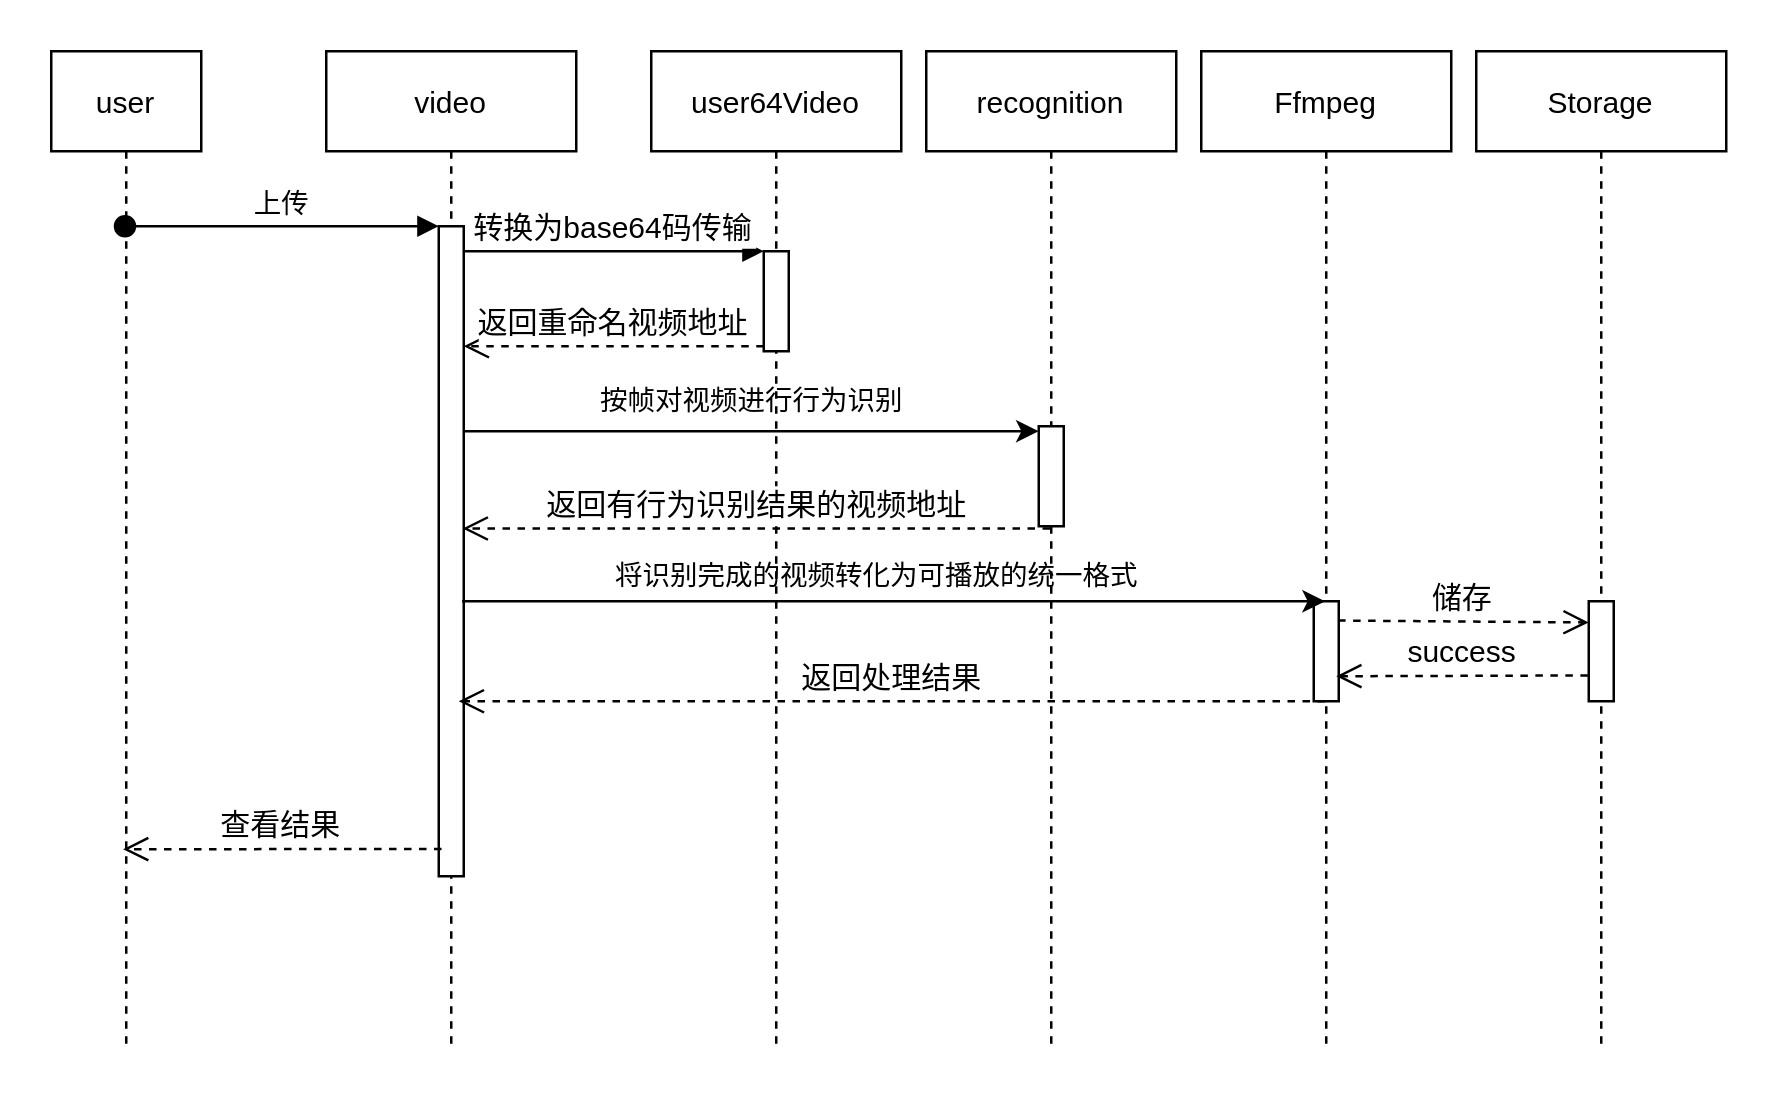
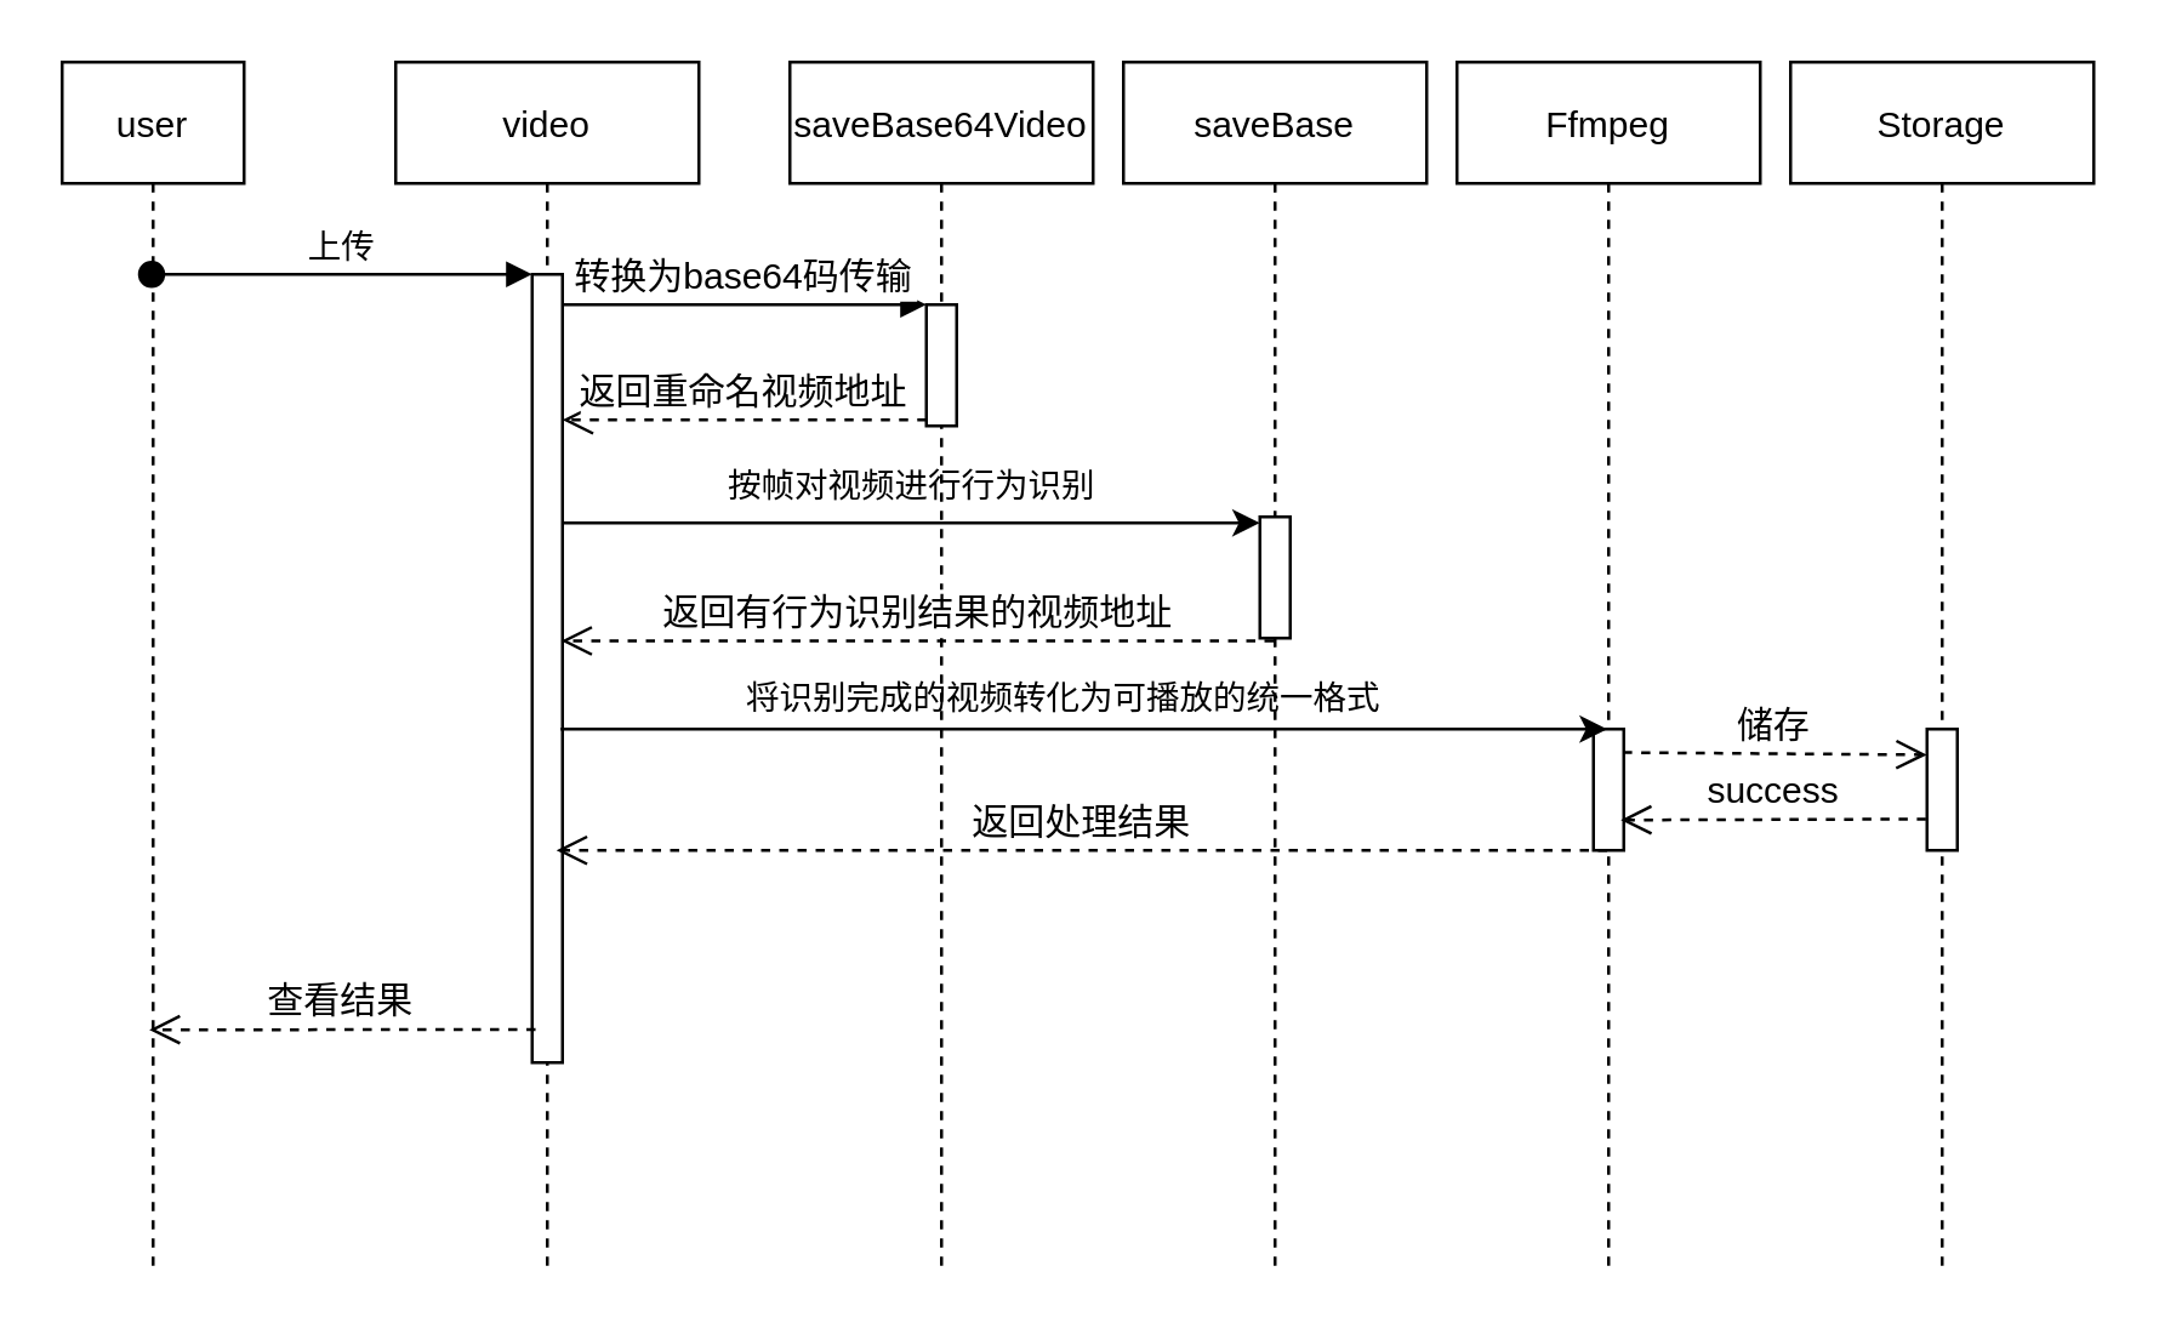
- <mxCell id="4" value="user64Video" style="shape=umlLifeline;perimeter=lifelinePerimeter;container=1;collapsible=0;recursiveResize=0;rounded=0;shadow=0;strokeWidth=1;" parent="1" vertex="1"><mxGeometry x="260" y="20" width="100" height="400" as="geometry" /></mxCell>
+ <mxCell id="4" value="saveBase64Video" style="shape=umlLifeline;perimeter=lifelinePerimeter;container=1;collapsible=0;recursiveResize=0;rounded=0;shadow=0;strokeWidth=1;" parent="1" vertex="1"><mxGeometry x="260" y="20" width="100" height="400" as="geometry" /></mxCell>
- <mxCell id="8" value="recognition" style="shape=umlLifeline;perimeter=lifelinePerimeter;container=1;collapsible=0;recursiveResize=0;rounded=0;shadow=0;strokeWidth=1;" vertex="1" parent="1"><mxGeometry x="370" y="20" width="100" height="400" as="geometry" /></mxCell>
+ <mxCell id="8" value="saveBase" style="shape=umlLifeline;perimeter=lifelinePerimeter;container=1;collapsible=0;recursiveResize=0;rounded=0;shadow=0;strokeWidth=1;" vertex="1" parent="1"><mxGeometry x="370" y="20" width="100" height="400" as="geometry" /></mxCell>
